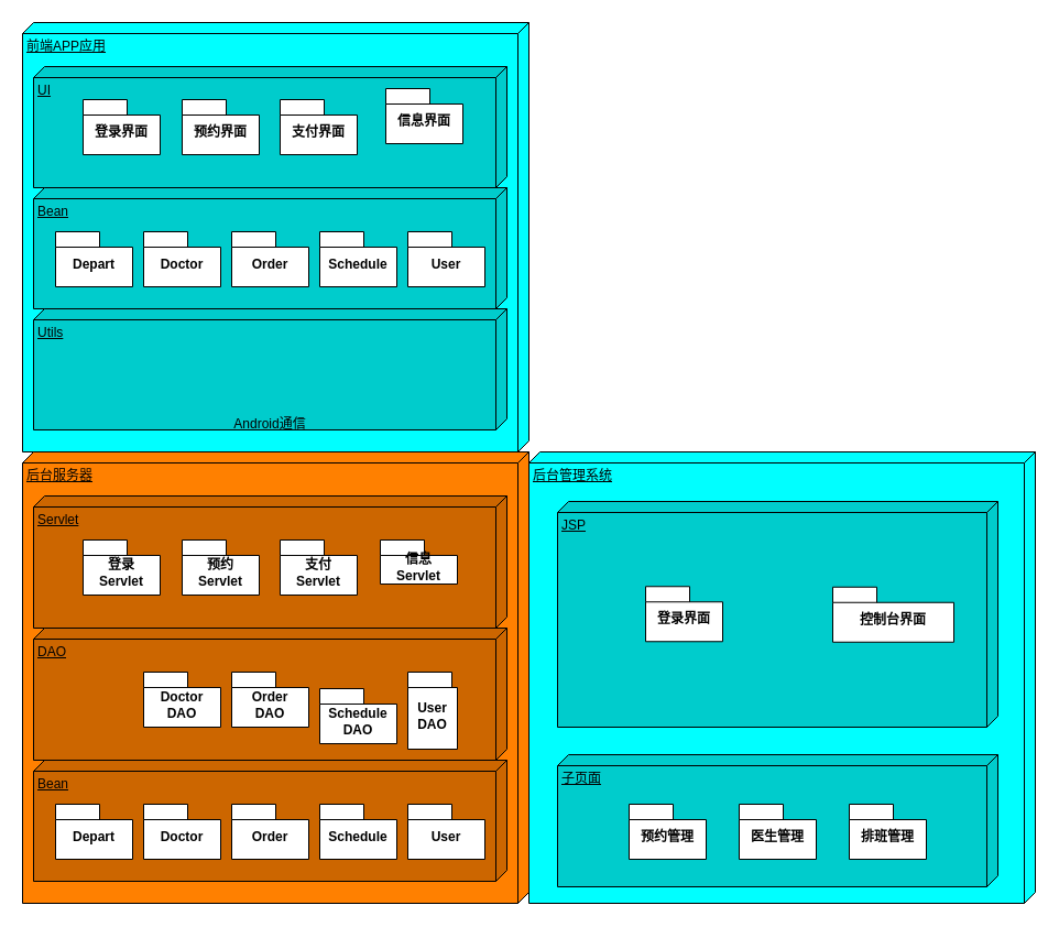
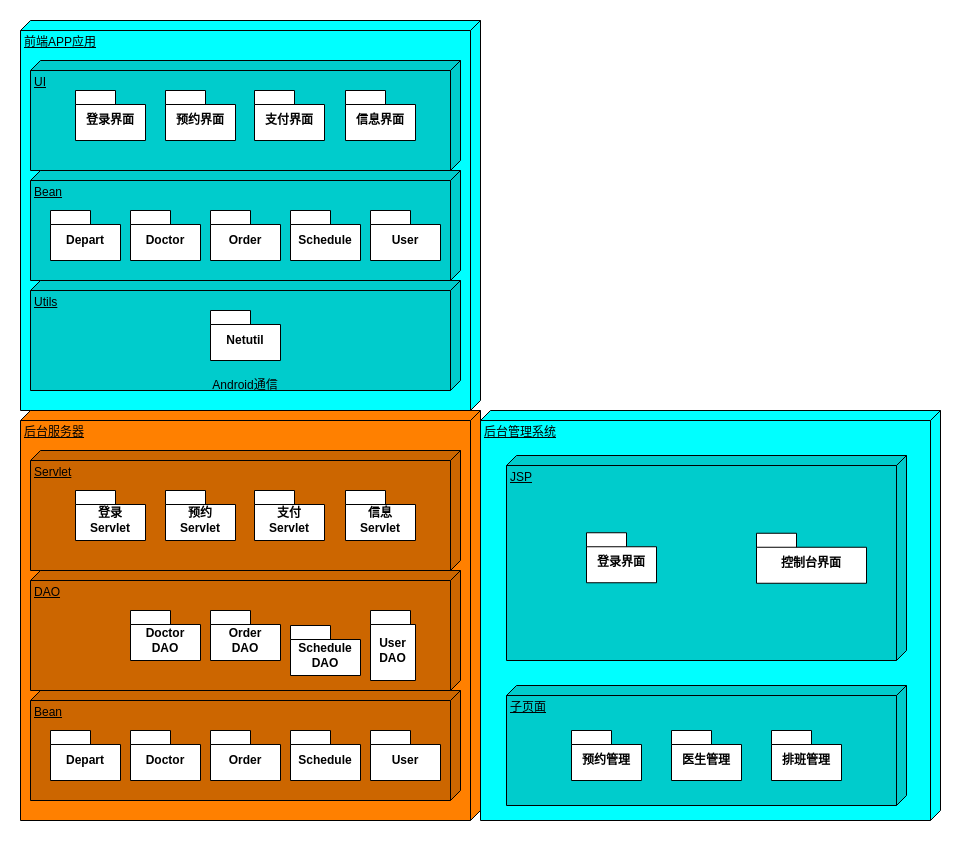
- <mxCell id="7" value="信息界面" style="shape=folder;fontStyle=1;spacingTop=10;tabWidth=40;tabHeight=14;tabPosition=left;html=1;whiteSpace=wrap;" parent="1" vertex="1"><mxGeometry x="350" y="80" width="70" height="50" as="geometry" /></mxCell>
+ <mxCell id="7" value="信息界面" style="shape=folder;fontStyle=1;spacingTop=10;tabWidth=40;tabHeight=14;tabPosition=left;html=1;whiteSpace=wrap;" parent="1" vertex="1"><mxGeometry x="345" y="90" width="70" height="50" as="geometry" /></mxCell>
+ <mxCell id="16" value="Netutil" style="shape=folder;fontStyle=1;spacingTop=10;tabWidth=40;tabHeight=14;tabPosition=left;html=1;whiteSpace=wrap;" parent="1" vertex="1"><mxGeometry x="210" y="310" width="70" height="50" as="geometry" /></mxCell>
- <mxCell id="22" value="信息&lt;br&gt;Servlet" style="shape=folder;fontStyle=1;spacingTop=10;tabWidth=40;tabHeight=14;tabPosition=left;html=1;whiteSpace=wrap;" parent="1" vertex="1"><mxGeometry x="345" y="490" width="70" height="40" as="geometry" /></mxCell>
+ <mxCell id="22" value="信息&lt;br&gt;Servlet" style="shape=folder;fontStyle=1;spacingTop=10;tabWidth=40;tabHeight=14;tabPosition=left;html=1;whiteSpace=wrap;" parent="1" vertex="1"><mxGeometry x="345" y="490" width="70" height="50" as="geometry" /></mxCell>
